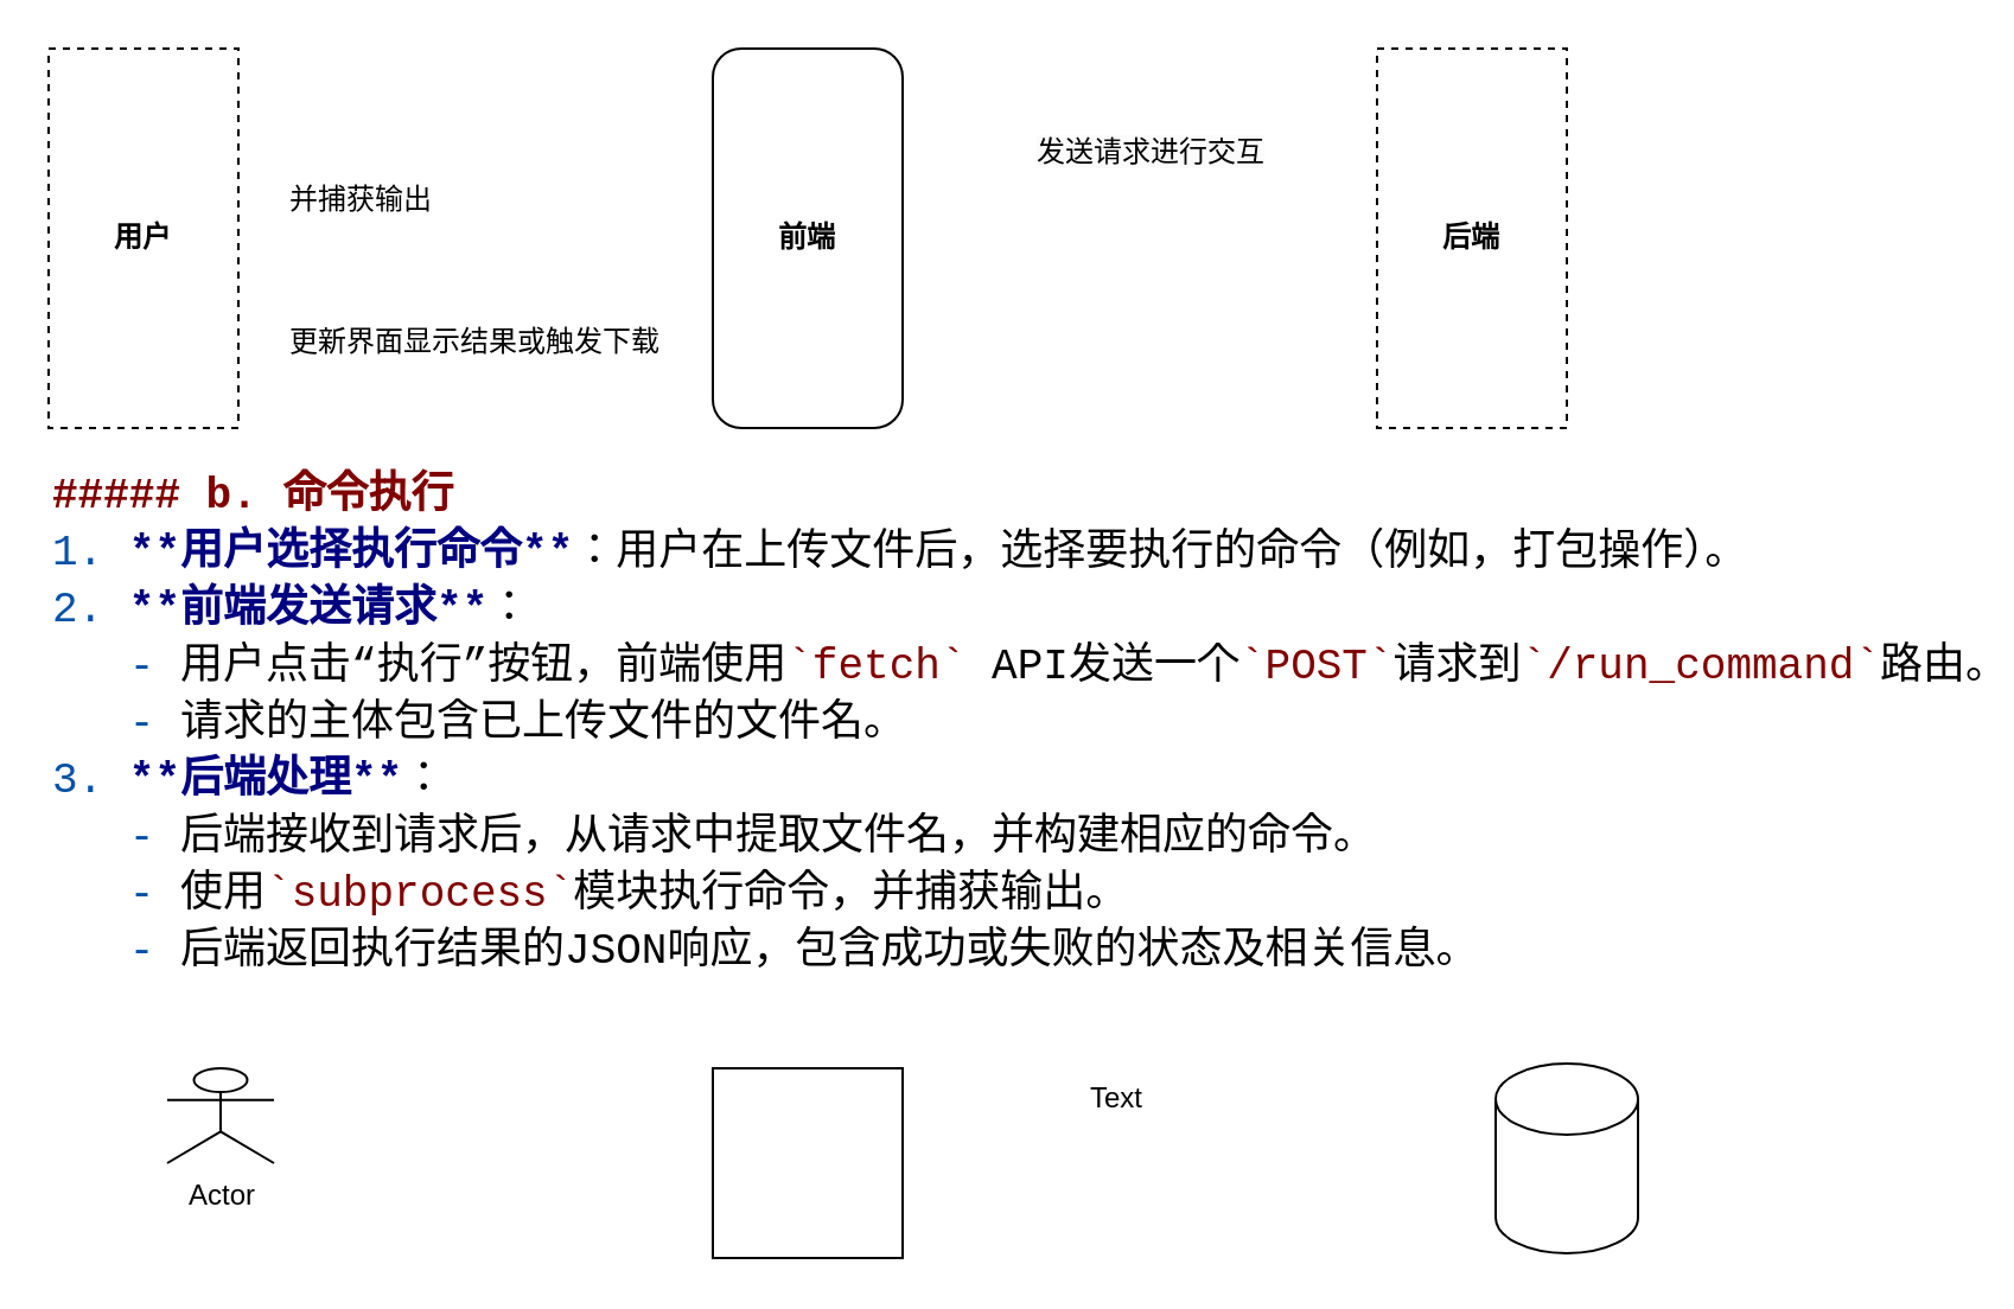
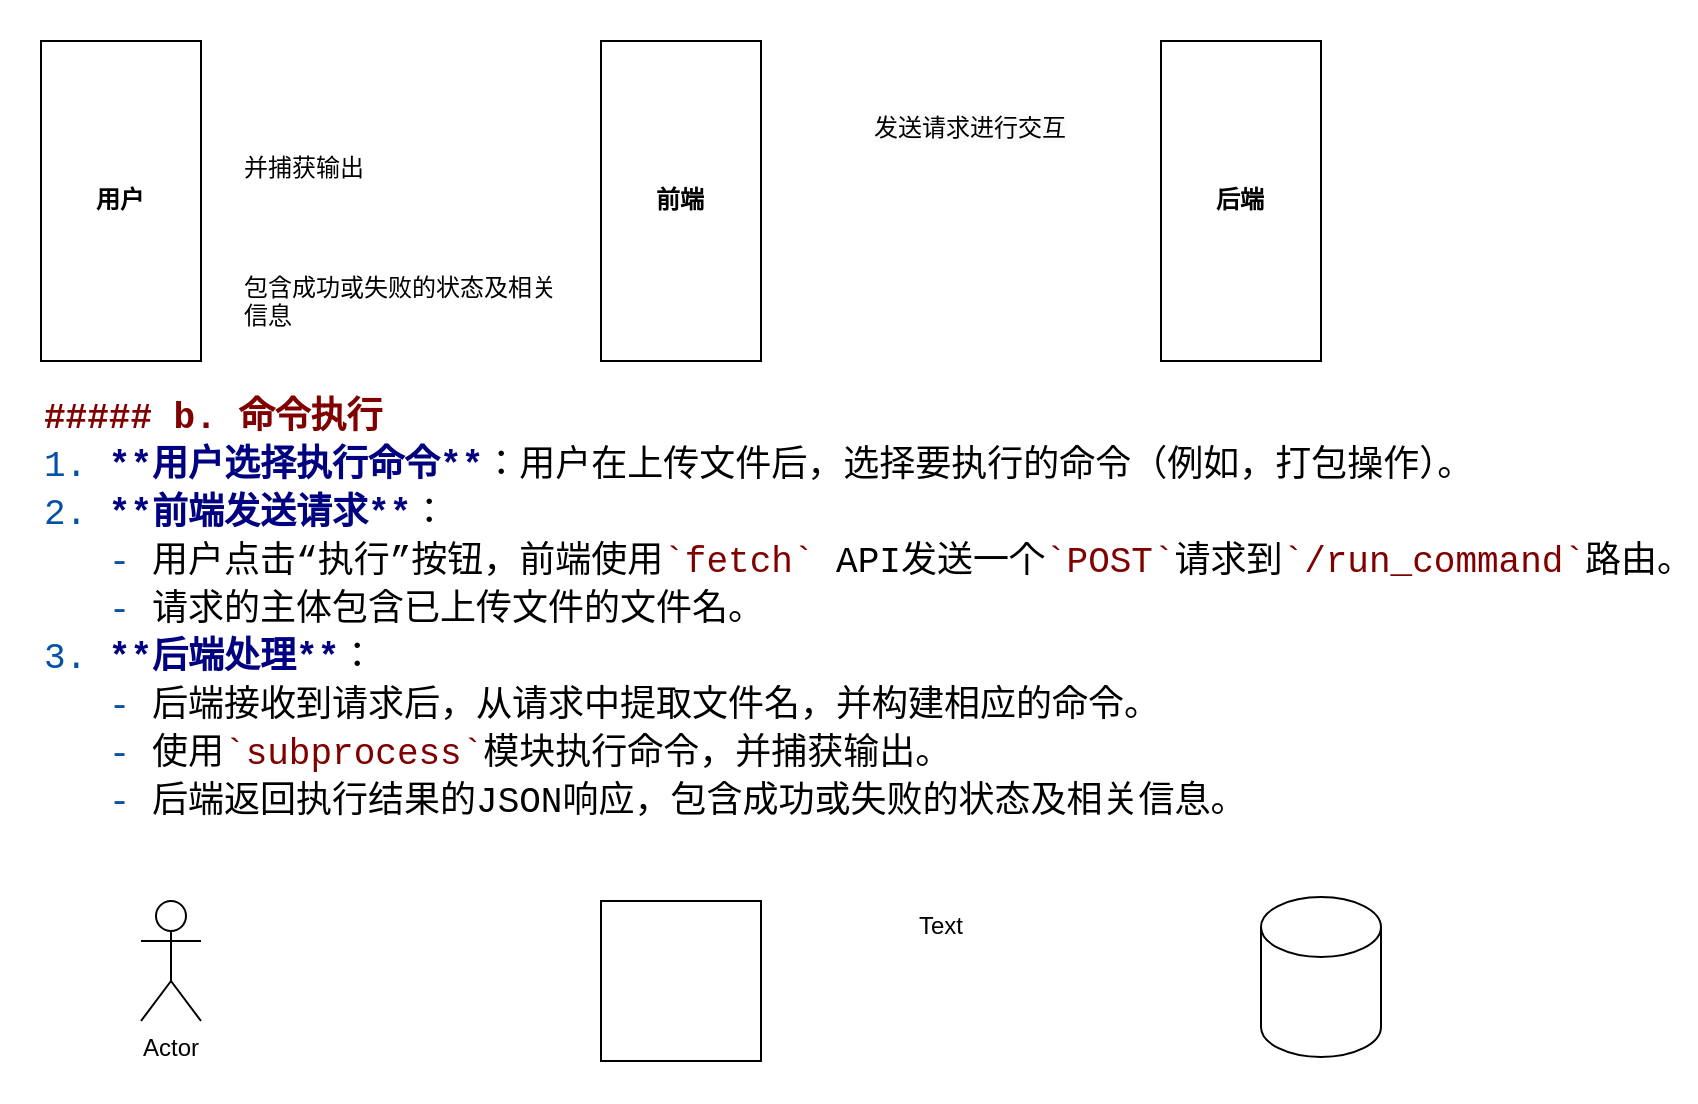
- <mxCell id="2" value="用户" style="whiteSpace=wrap;html=1;fontStyle=1;dashed=1;" parent="1" vertex="1"><mxGeometry x="20" y="20" width="80" height="160" as="geometry" /></mxCell>
+ <mxCell id="2" value="用户" style="whiteSpace=wrap;html=1;fontStyle=1" parent="1" vertex="1"><mxGeometry x="20" y="20" width="80" height="160" as="geometry" /></mxCell>
- <mxCell id="3" value="前端" style="whiteSpace=wrap;html=1;fontStyle=1;rounded=1;" parent="1" vertex="1"><mxGeometry x="300" y="20" width="80" height="160" as="geometry" /></mxCell>
+ <mxCell id="3" value="前端" style="whiteSpace=wrap;html=1;fontStyle=1" parent="1" vertex="1"><mxGeometry x="300" y="20" width="80" height="160" as="geometry" /></mxCell>
- <mxCell id="4" value="后端" style="whiteSpace=wrap;html=1;fontStyle=1;dashed=1;" parent="1" vertex="1"><mxGeometry x="580" y="20" width="80" height="160" as="geometry" /></mxCell>
+ <mxCell id="4" value="后端" style="whiteSpace=wrap;html=1;fontStyle=1" parent="1" vertex="1"><mxGeometry x="580" y="20" width="80" height="160" as="geometry" /></mxCell>
- <mxCell id="7" value="更新界面显示结果或触发下载" style="text;whiteSpace=wrap;html=1;" parent="1" vertex="1"><mxGeometry x="120" y="130" width="160" height="40" as="geometry" /></mxCell>
+ <mxCell id="7" value="包含成功或失败的状态及相关信息" style="text;whiteSpace=wrap;html=1;" parent="1" vertex="1"><mxGeometry x="120" y="130" width="160" height="40" as="geometry" /></mxCell>
- <mxCell id="9" value="Actor" style="shape=umlActor;verticalLabelPosition=bottom;verticalAlign=top;html=1;outlineConnect=0;" parent="1" vertex="1"><mxGeometry x="70" y="450" width="45" height="40" as="geometry" /></mxCell>
+ <mxCell id="9" value="Actor" style="shape=umlActor;verticalLabelPosition=bottom;verticalAlign=top;html=1;outlineConnect=0;" parent="1" vertex="1"><mxGeometry x="70" y="450" width="30" height="60" as="geometry" /></mxCell>
